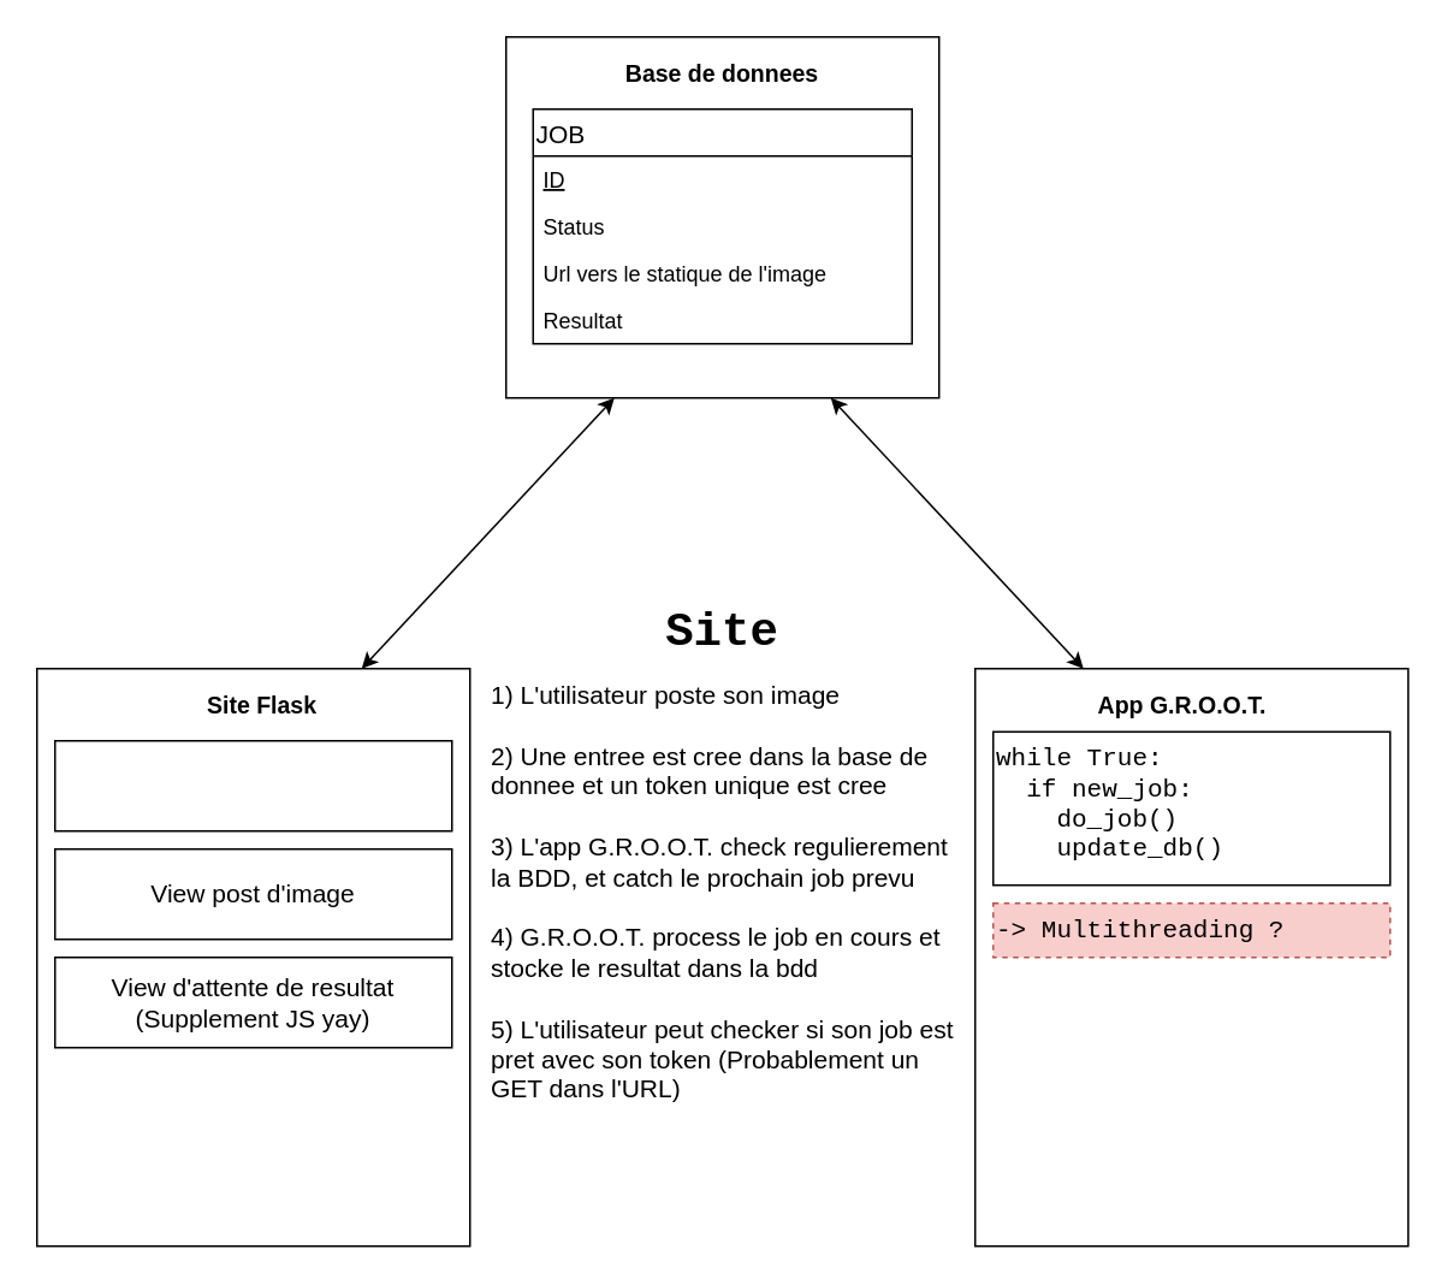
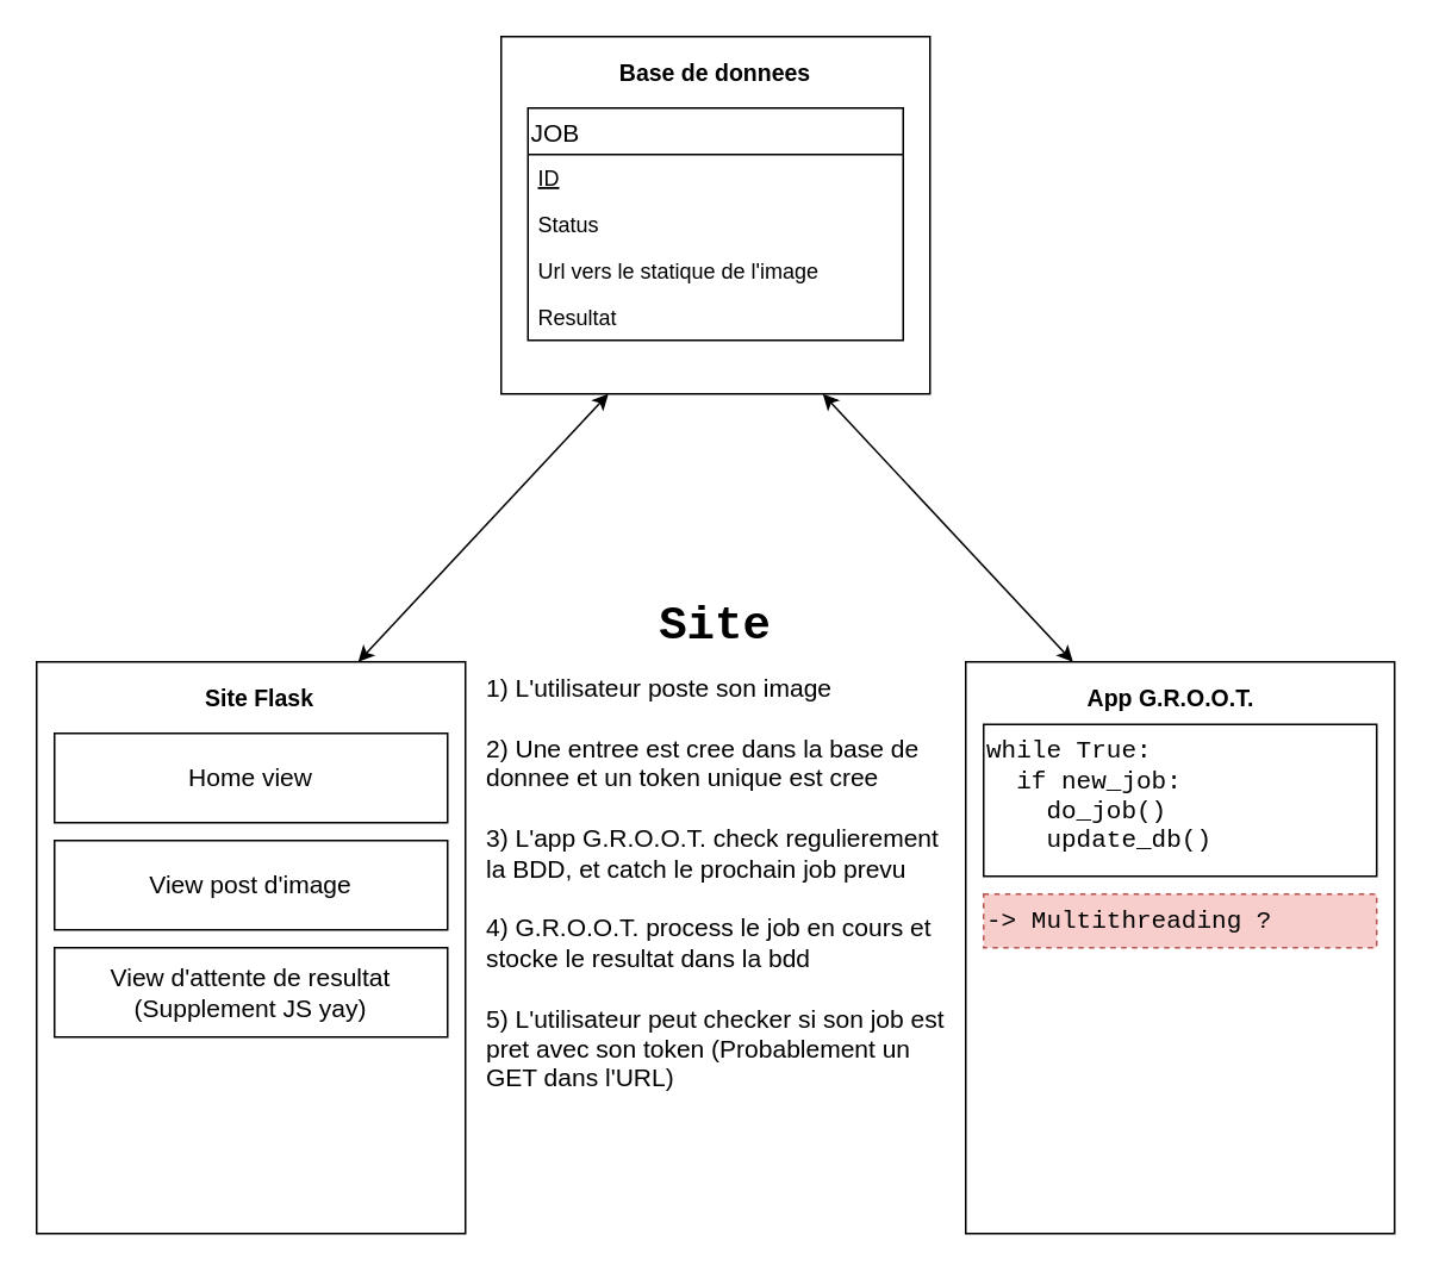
+ <mxCell id="17" value="Home view" style="text;html=1;strokeColor=none;fillColor=none;align=center;verticalAlign=middle;whiteSpace=wrap;rounded=0;fontSize=14;" vertex="1" parent="1"><mxGeometry x="30" y="420" width="220" height="30" as="geometry" /></mxCell>
